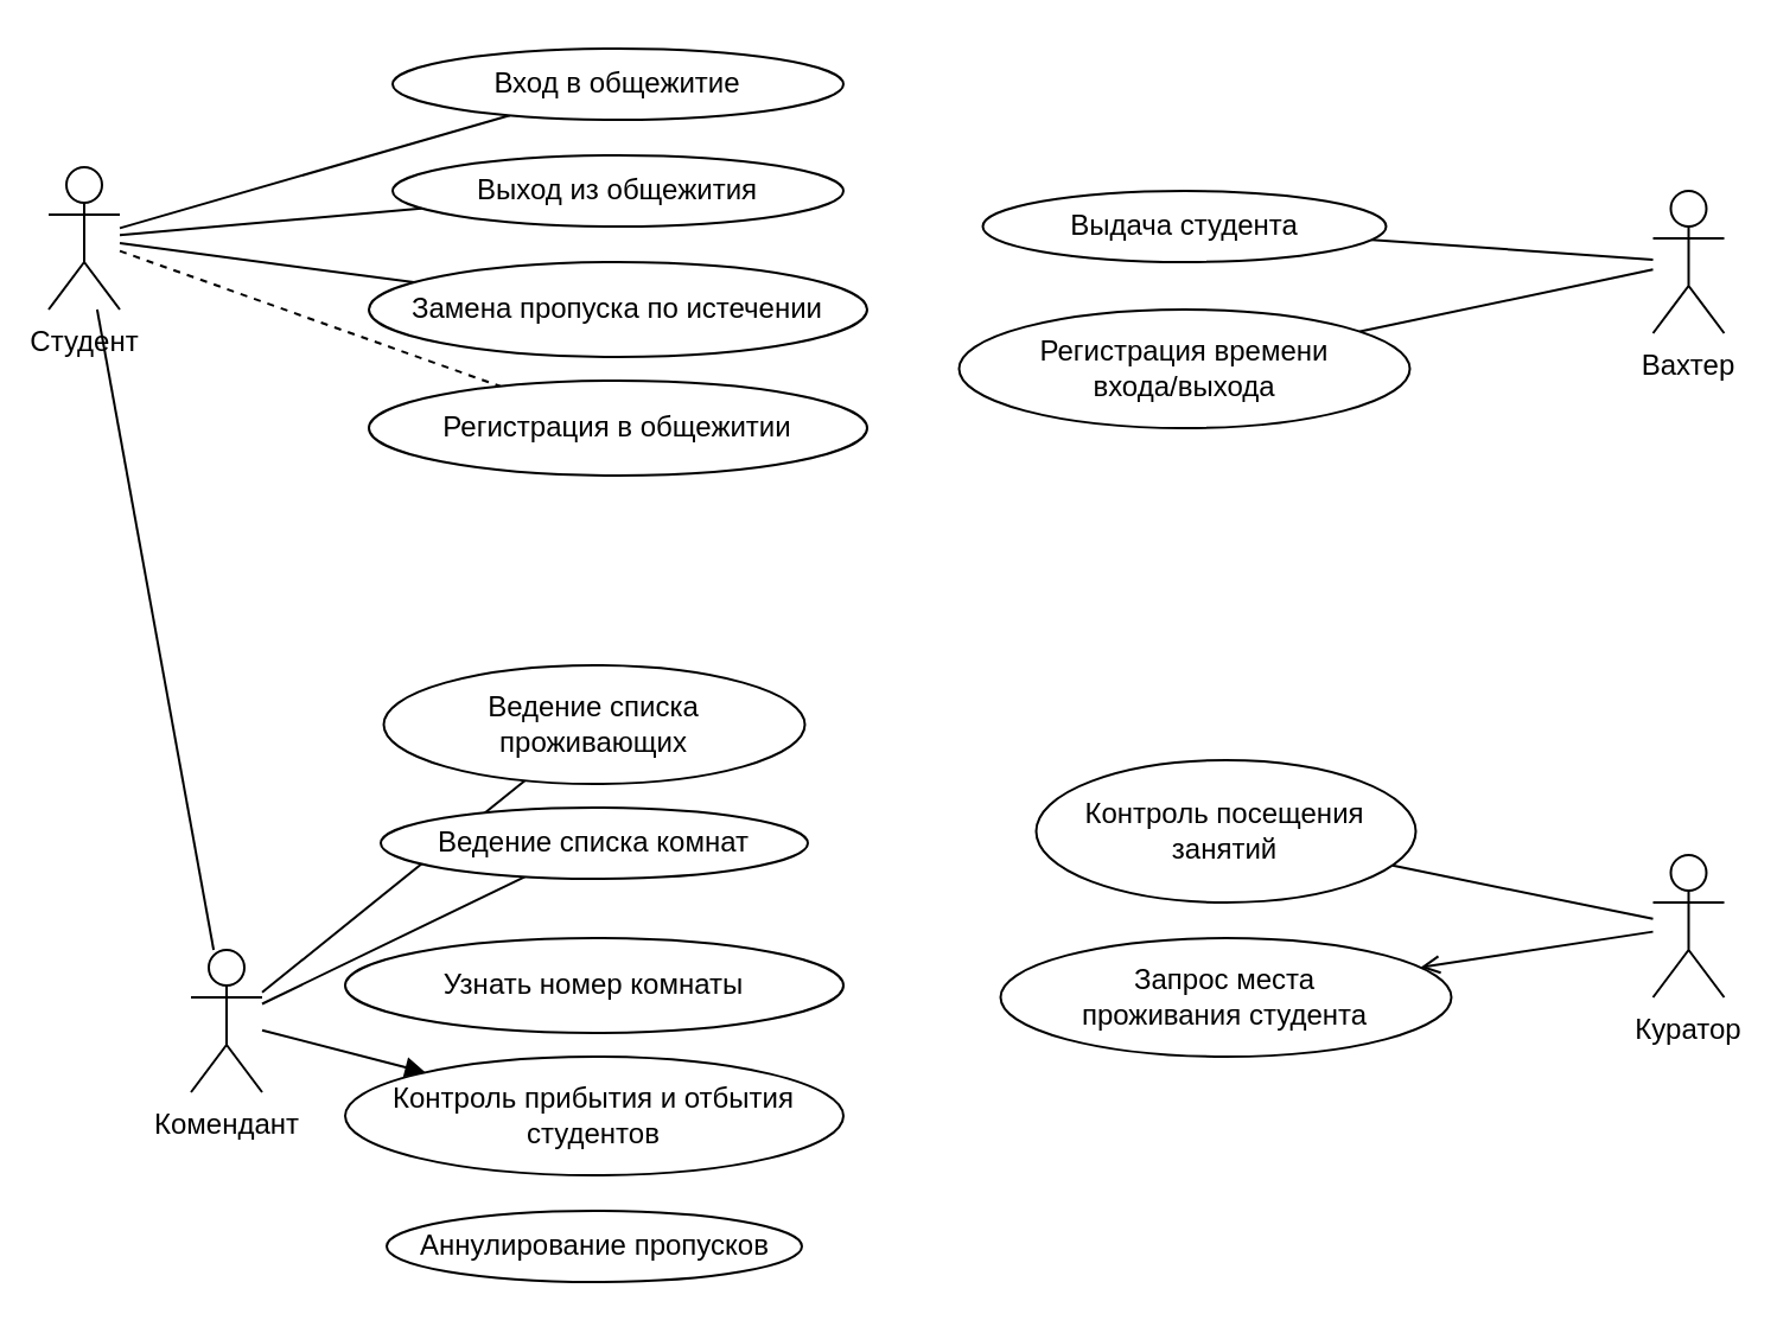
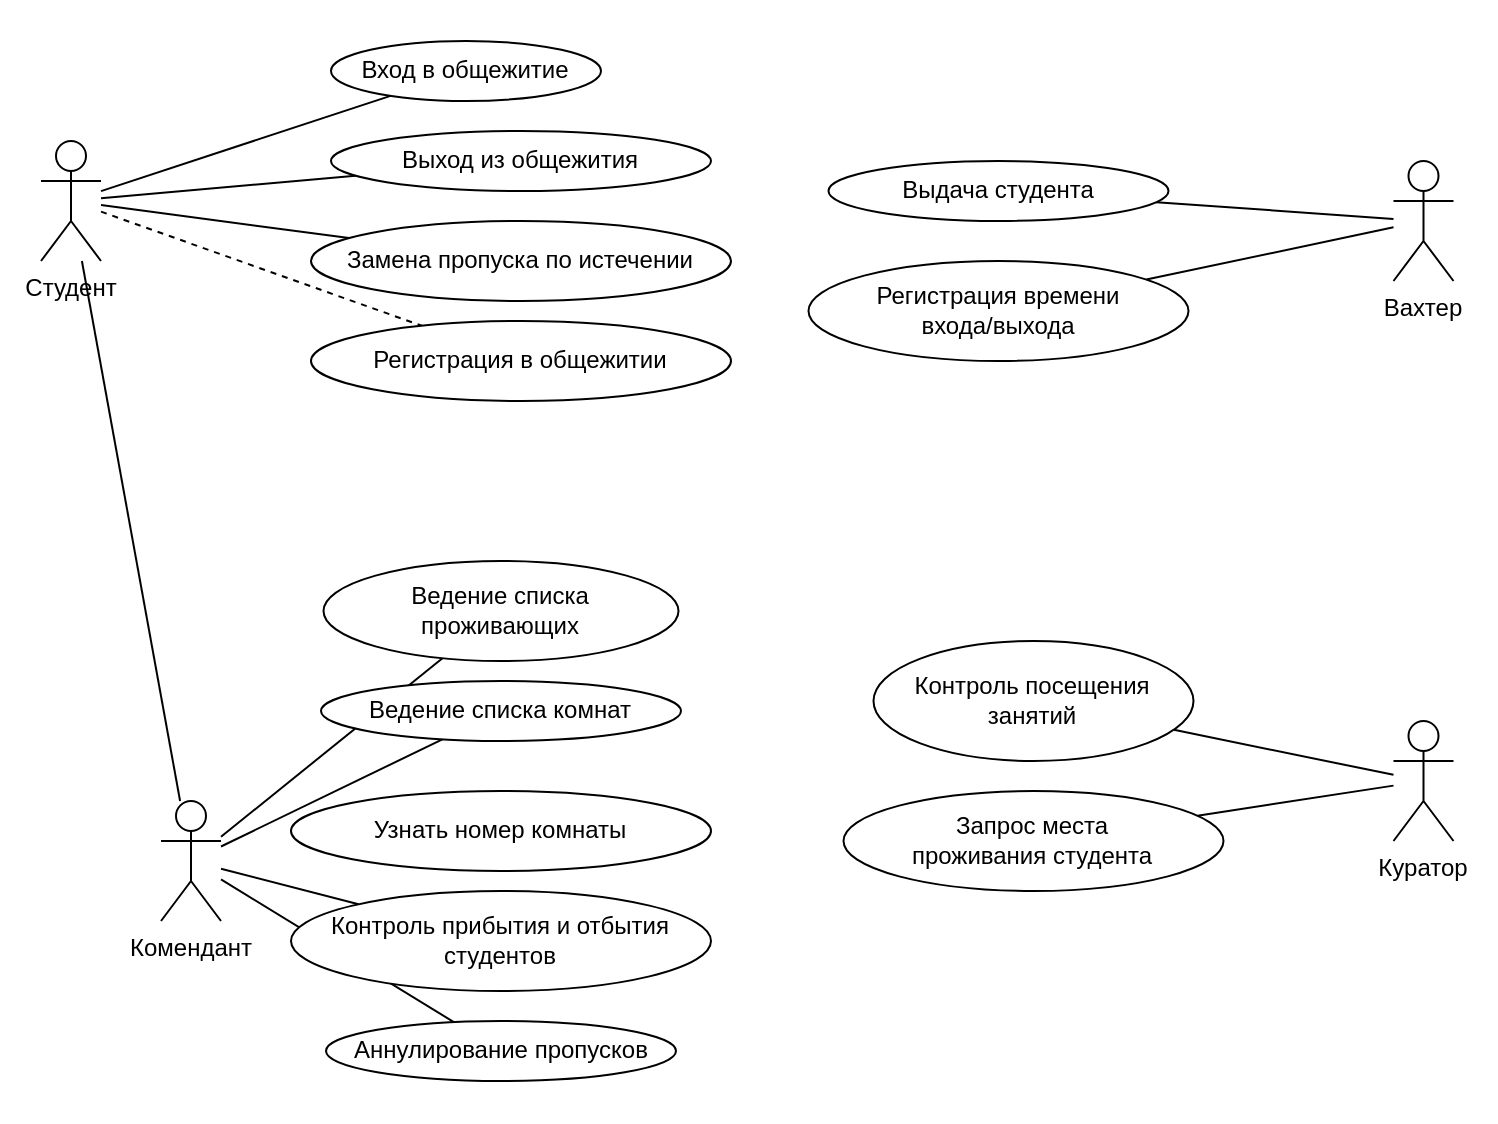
- <mxCell id="5" value="Вход в общежитие" style="ellipse;whiteSpace=wrap;html=1;labelBackgroundColor=none;" parent="1" vertex="1"><mxGeometry x="165" y="20" width="190" height="30" as="geometry" /></mxCell>
+ <mxCell id="5" value="Вход в общежитие" style="ellipse;whiteSpace=wrap;html=1;labelBackgroundColor=none;" parent="1" vertex="1"><mxGeometry x="165" y="20" width="135" height="30" as="geometry" /></mxCell>
- <mxCell id="23" style="edgeStyle=none;orthogonalLoop=1;jettySize=auto;html=1;endArrow=open;" parent="1" source="24" target="26" edge="1"><mxGeometry relative="1" as="geometry" /></mxCell>
+ <mxCell id="23" style="edgeStyle=none;orthogonalLoop=1;jettySize=auto;html=1;endArrow=none;" parent="1" source="24" target="26" edge="1"><mxGeometry relative="1" as="geometry" /></mxCell>
- <mxCell id="8" style="edgeStyle=none;orthogonalLoop=1;jettySize=auto;html=1;endArrow=block;" parent="1" source="10" target="12" edge="1"><mxGeometry relative="1" as="geometry" /></mxCell>
+ <mxCell id="8" style="edgeStyle=none;orthogonalLoop=1;jettySize=auto;html=1;endArrow=none;" parent="1" source="10" target="12" edge="1"><mxGeometry relative="1" as="geometry" /></mxCell>
+ <mxCell id="9" style="edgeStyle=none;orthogonalLoop=1;jettySize=auto;html=1;endArrow=none;" parent="1" source="10" target="13" edge="1"><mxGeometry relative="1" as="geometry" /></mxCell>
